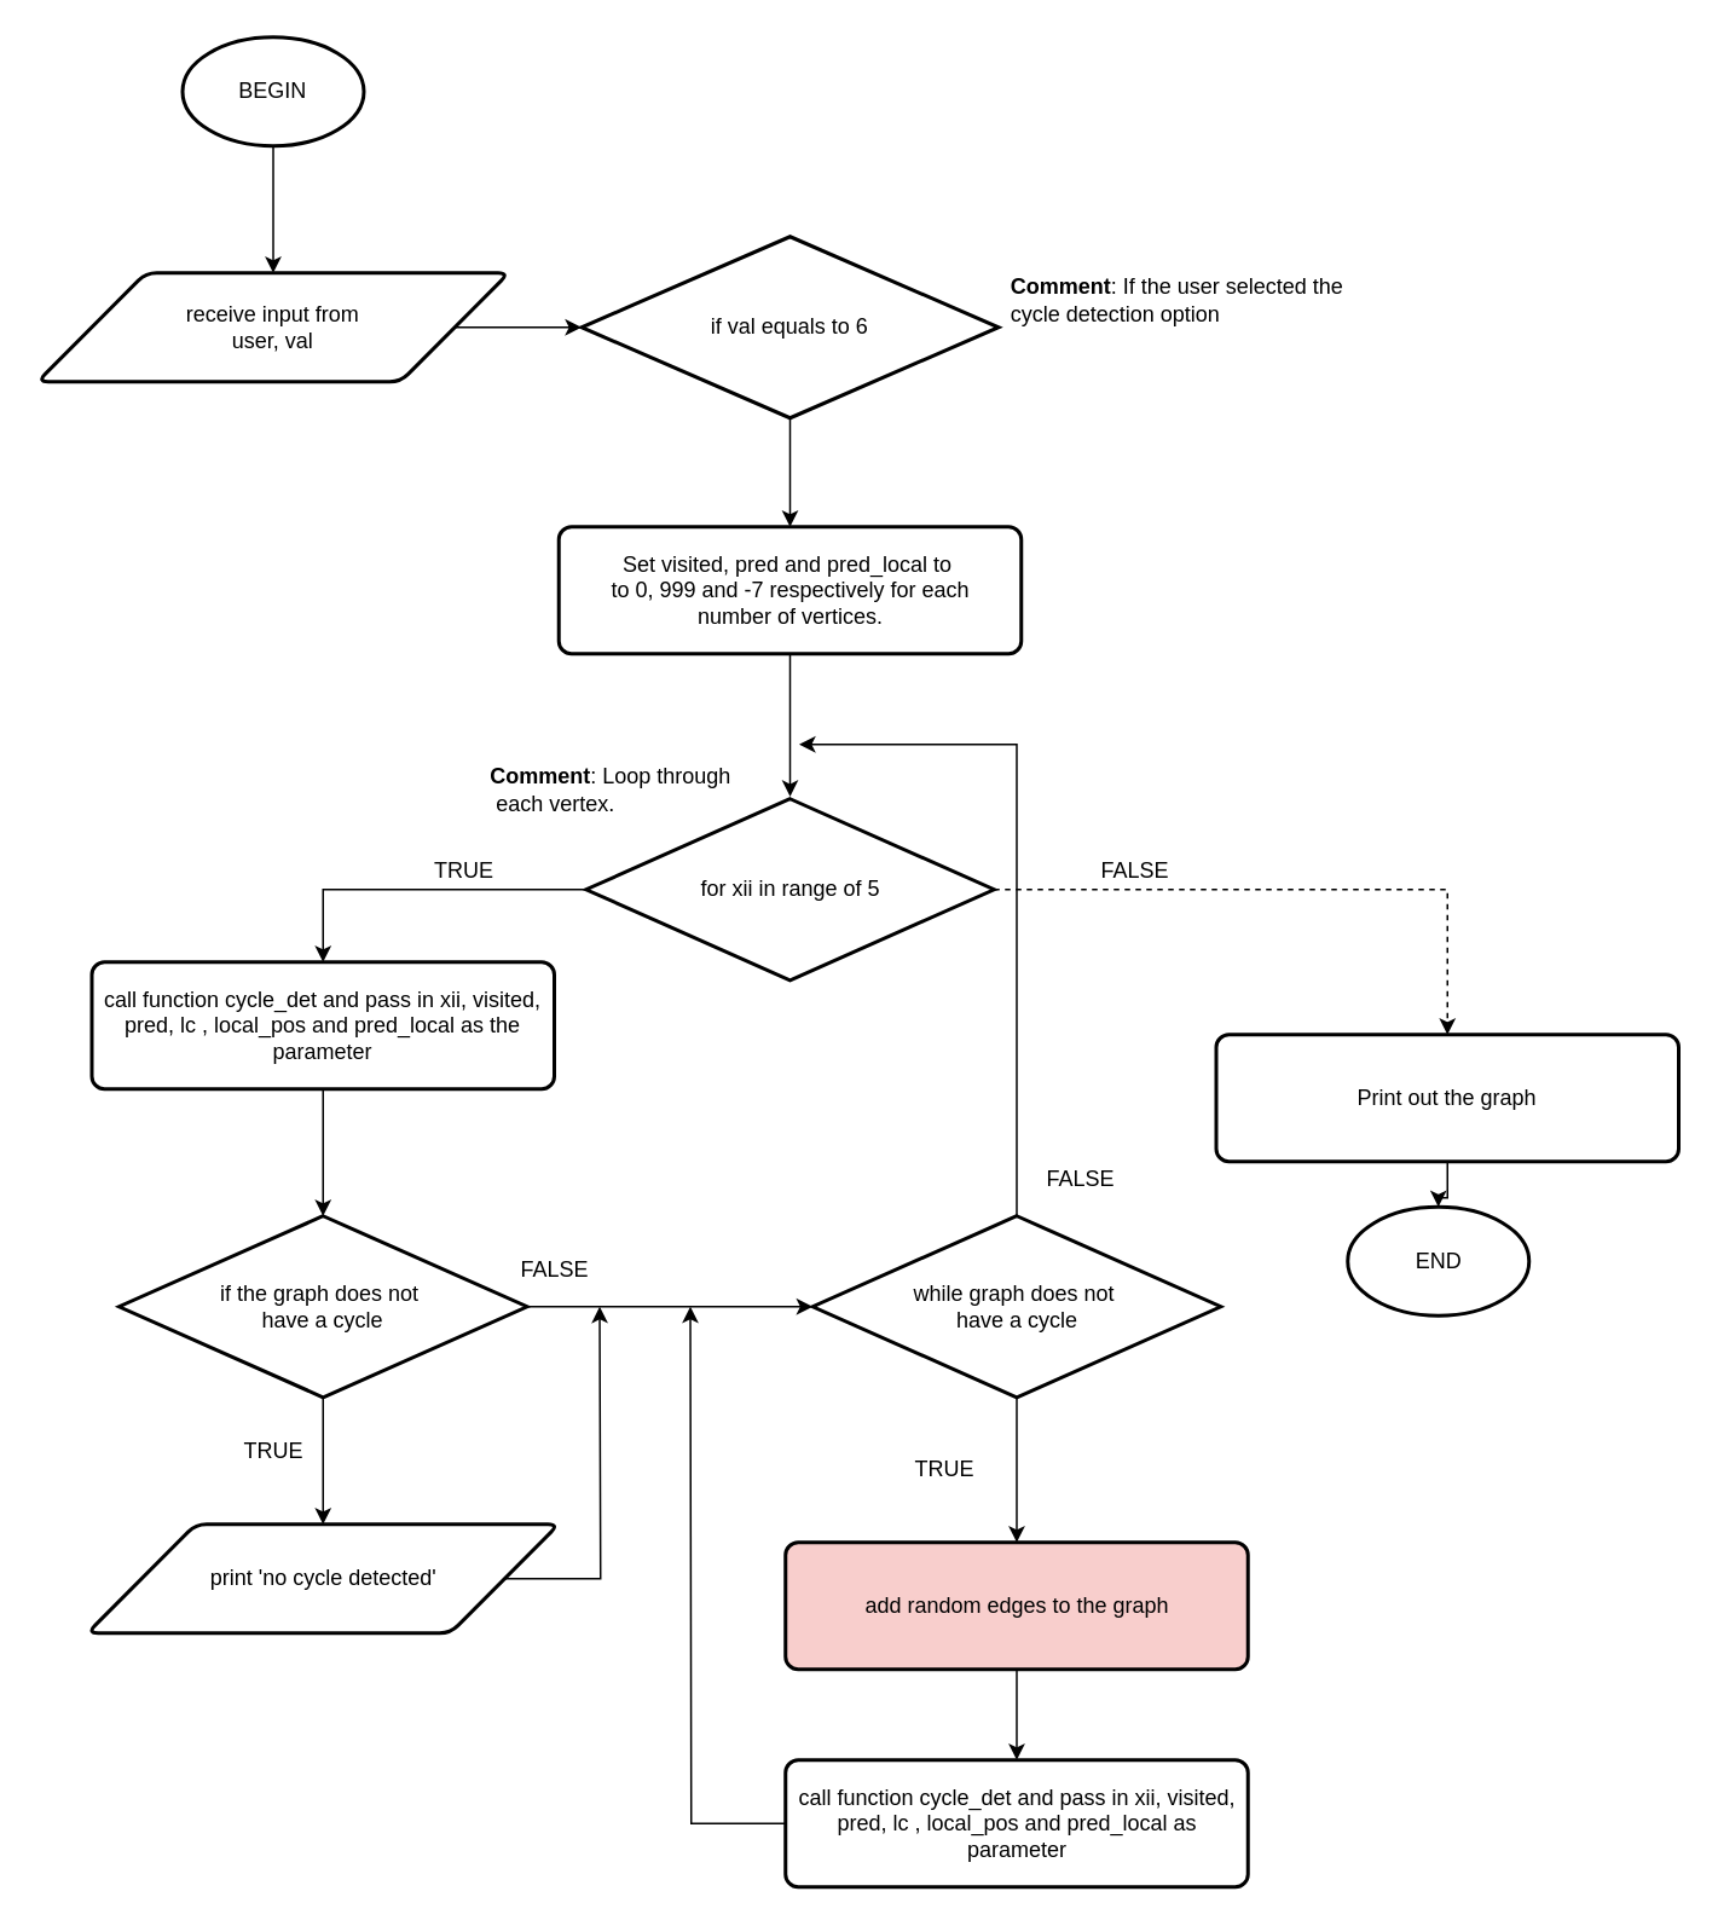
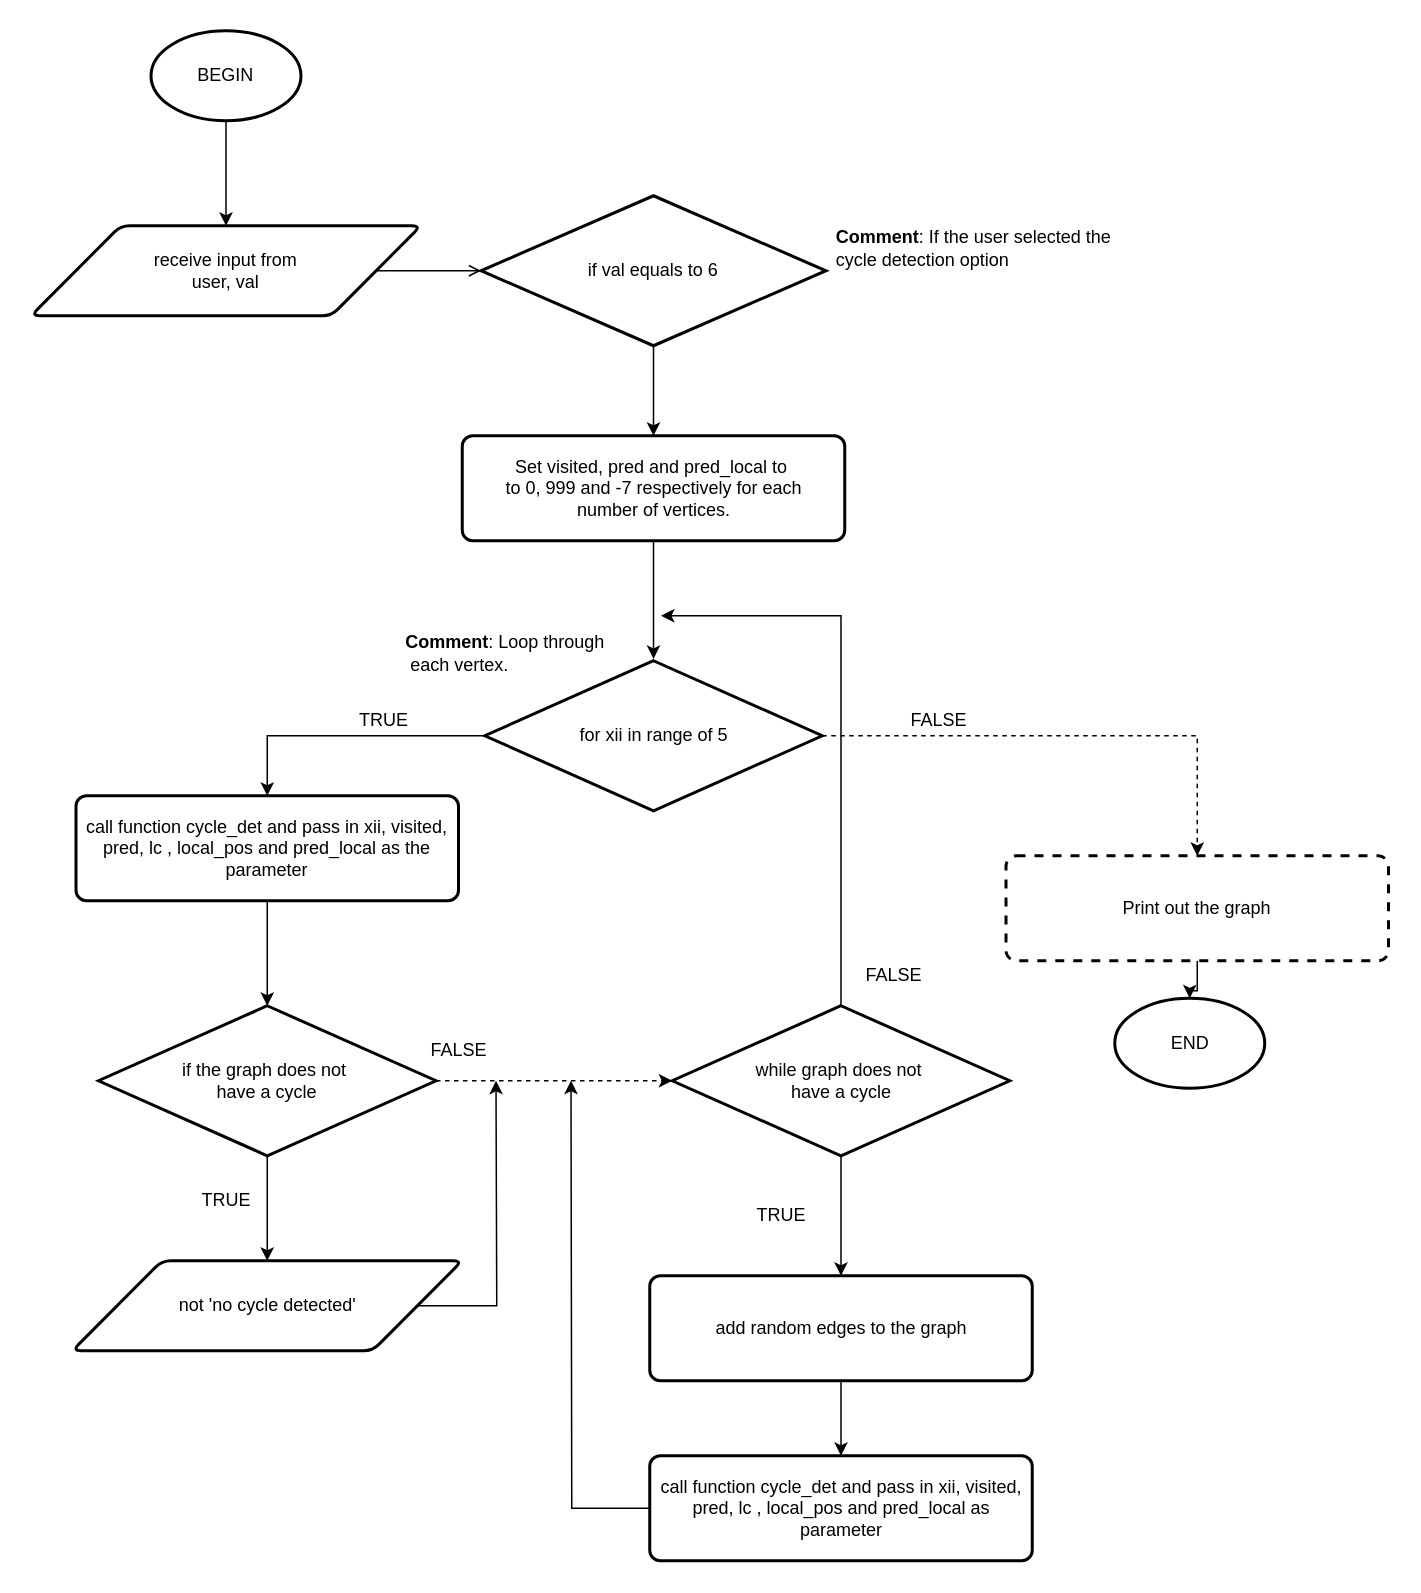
- <mxCell id="4" style="edgeStyle=orthogonalEdgeStyle;rounded=0;orthogonalLoop=1;jettySize=auto;html=1;" parent="1" source="5" target="13" edge="1"><mxGeometry relative="1" as="geometry" /></mxCell>
+ <mxCell id="4" style="edgeStyle=orthogonalEdgeStyle;rounded=0;orthogonalLoop=1;jettySize=auto;html=1;endArrow=open;" parent="1" source="5" target="13" edge="1"><mxGeometry relative="1" as="geometry" /></mxCell>
- <mxCell id="34" value="Print out the graph" style="rounded=1;whiteSpace=wrap;html=1;absoluteArcSize=1;arcSize=14;strokeWidth=2;" parent="1" vertex="1"><mxGeometry x="670" y="570" width="255" height="70" as="geometry" /></mxCell>
+ <mxCell id="34" value="Print out the graph" style="rounded=1;whiteSpace=wrap;html=1;absoluteArcSize=1;arcSize=14;strokeWidth=2;dashed=1;" parent="1" vertex="1"><mxGeometry x="670" y="570" width="255" height="70" as="geometry" /></mxCell>
- <mxCell id="18" style="edgeStyle=orthogonalEdgeStyle;rounded=0;orthogonalLoop=1;jettySize=auto;html=1;entryX=0;entryY=0.5;entryDx=0;entryDy=0;entryPerimeter=0;" parent="1" source="19" target="25" edge="1"><mxGeometry relative="1" as="geometry" /></mxCell>
+ <mxCell id="18" style="edgeStyle=orthogonalEdgeStyle;rounded=0;orthogonalLoop=1;jettySize=auto;html=1;entryX=0;entryY=0.5;entryDx=0;entryDy=0;entryPerimeter=0;dashed=1;" parent="1" source="19" target="25" edge="1"><mxGeometry relative="1" as="geometry" /></mxCell>
- <mxCell id="21" value="print 'no cycle detected'" style="shape=parallelogram;html=1;strokeWidth=2;perimeter=parallelogramPerimeter;whiteSpace=wrap;rounded=1;arcSize=12;size=0.23;" parent="1" vertex="1"><mxGeometry x="47.5" y="840" width="260" height="60" as="geometry" /></mxCell>
+ <mxCell id="21" value="not 'no cycle detected'" style="shape=parallelogram;html=1;strokeWidth=2;perimeter=parallelogramPerimeter;whiteSpace=wrap;rounded=1;arcSize=12;size=0.23;" parent="1" vertex="1"><mxGeometry x="47.5" y="840" width="260" height="60" as="geometry" /></mxCell>
- <mxCell id="28" value="add random edges to the graph" style="rounded=1;whiteSpace=wrap;html=1;absoluteArcSize=1;arcSize=14;strokeWidth=2;fillColor=#f8cecc;" parent="1" vertex="1"><mxGeometry x="432.5" y="850" width="255" height="70" as="geometry" /></mxCell>
+ <mxCell id="28" value="add random edges to the graph" style="rounded=1;whiteSpace=wrap;html=1;absoluteArcSize=1;arcSize=14;strokeWidth=2;" parent="1" vertex="1"><mxGeometry x="432.5" y="850" width="255" height="70" as="geometry" /></mxCell>
